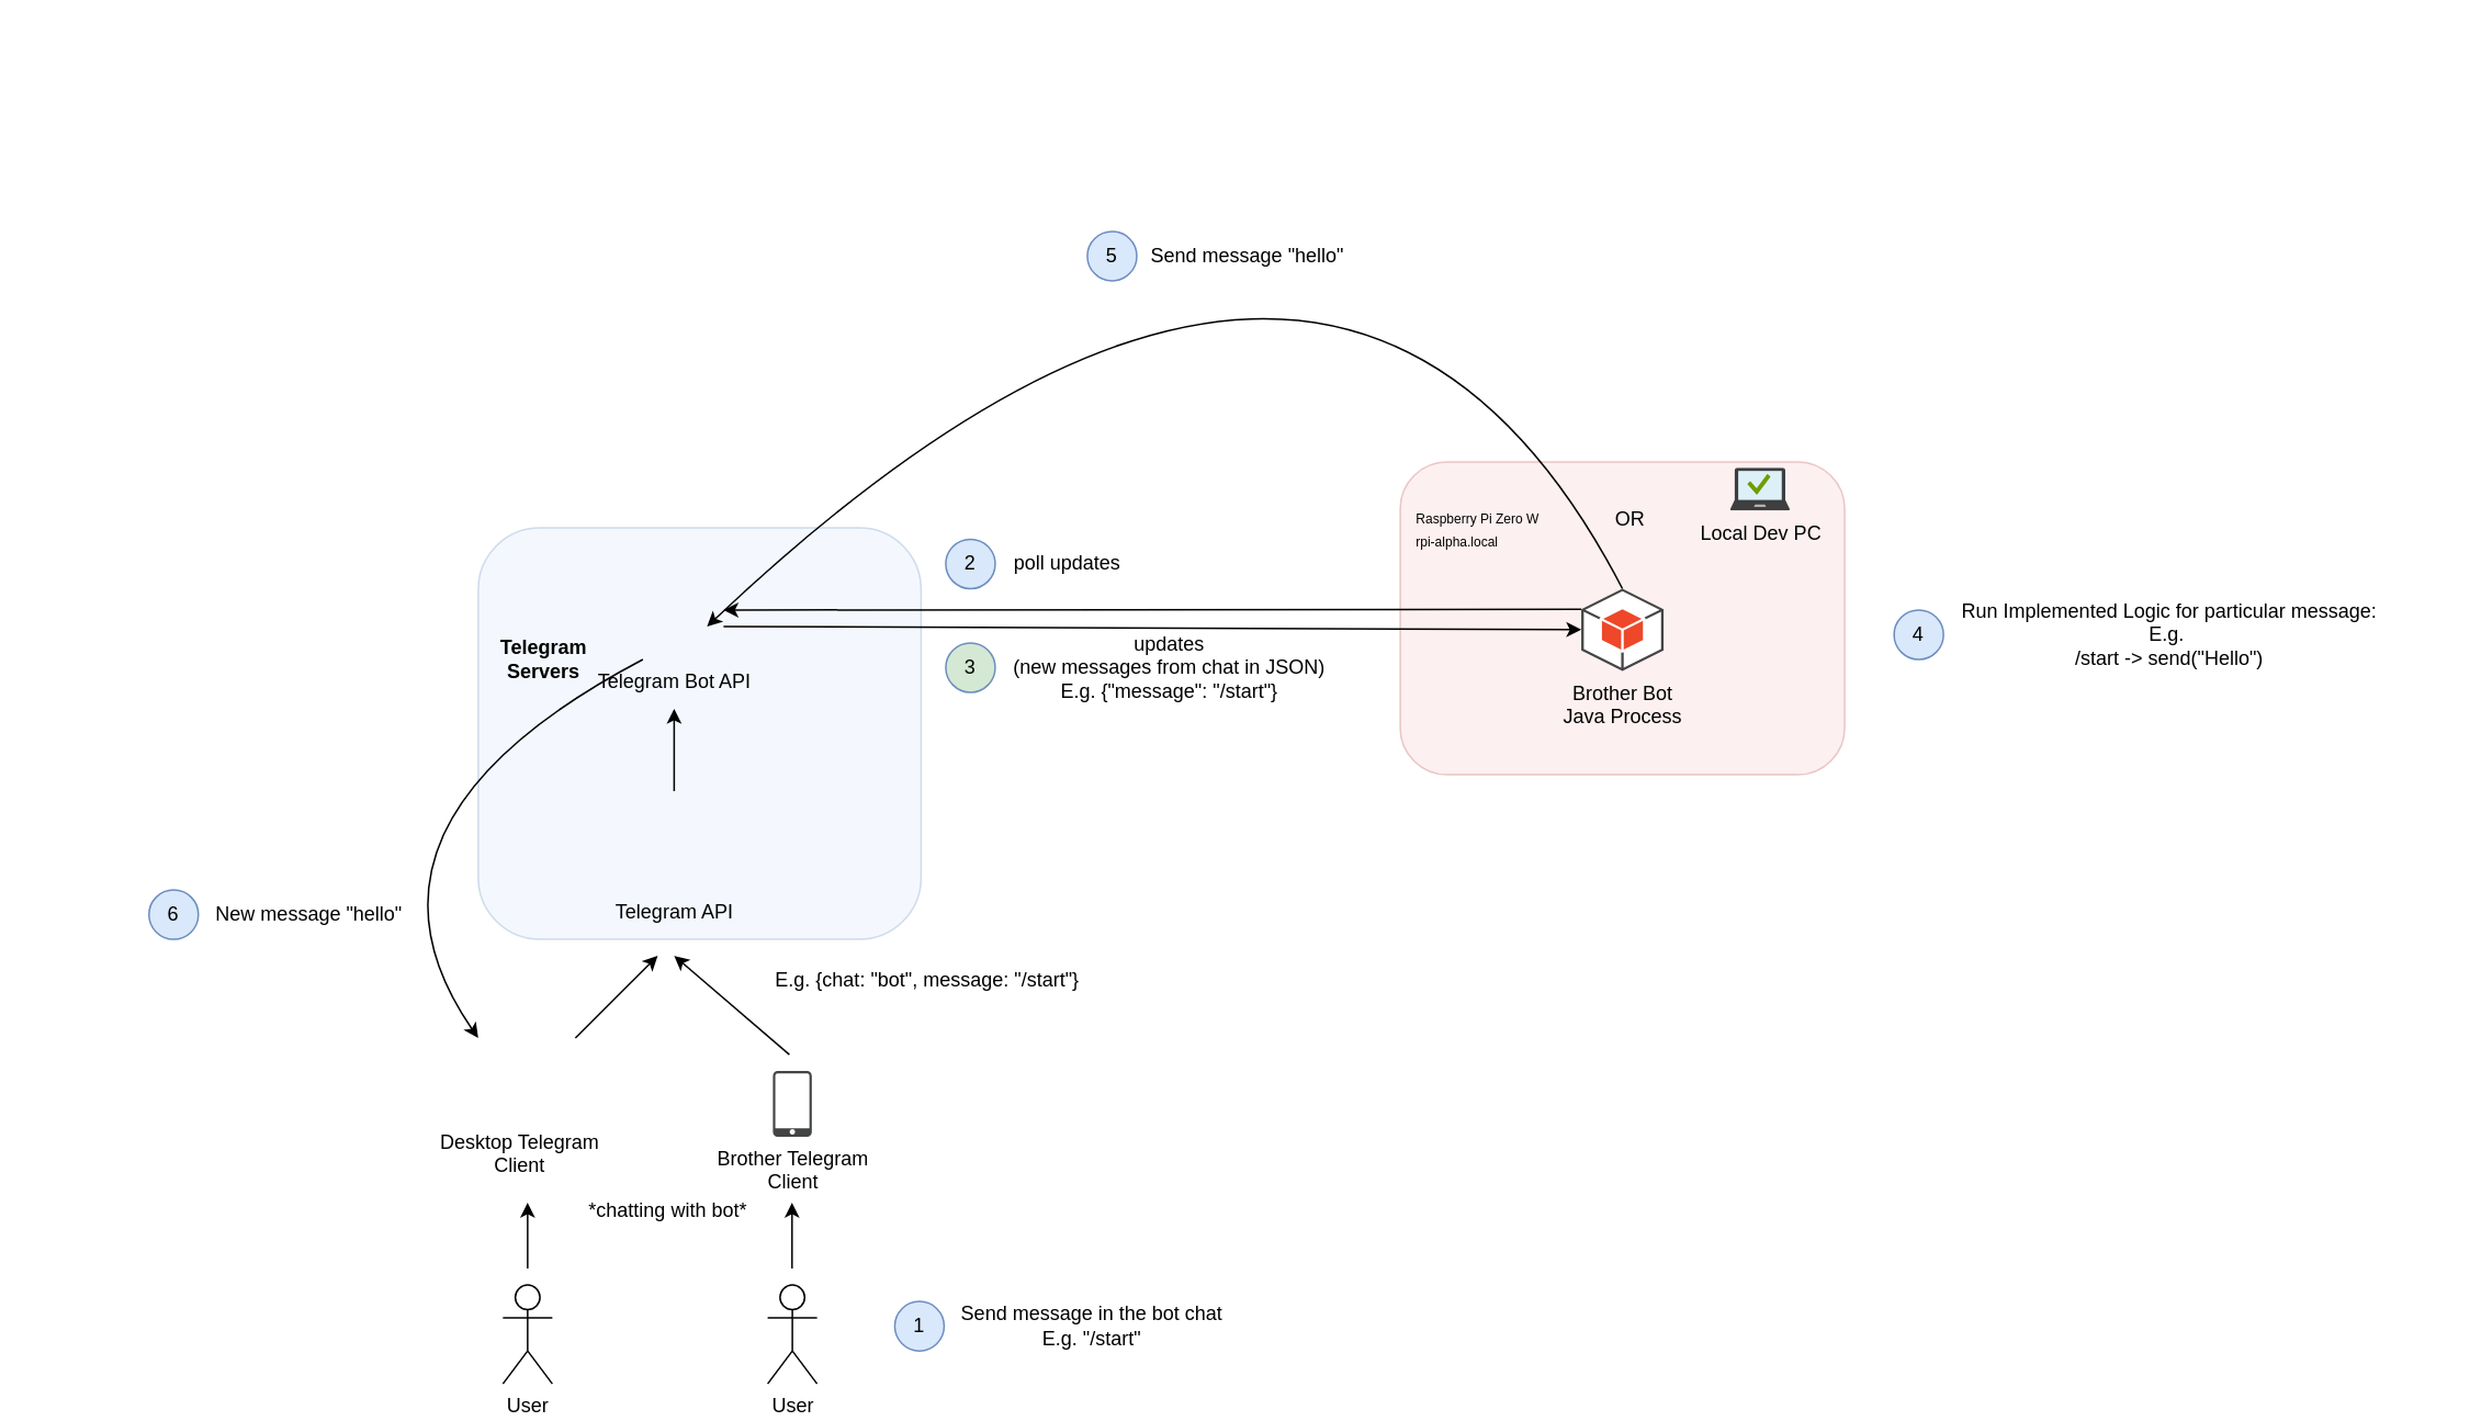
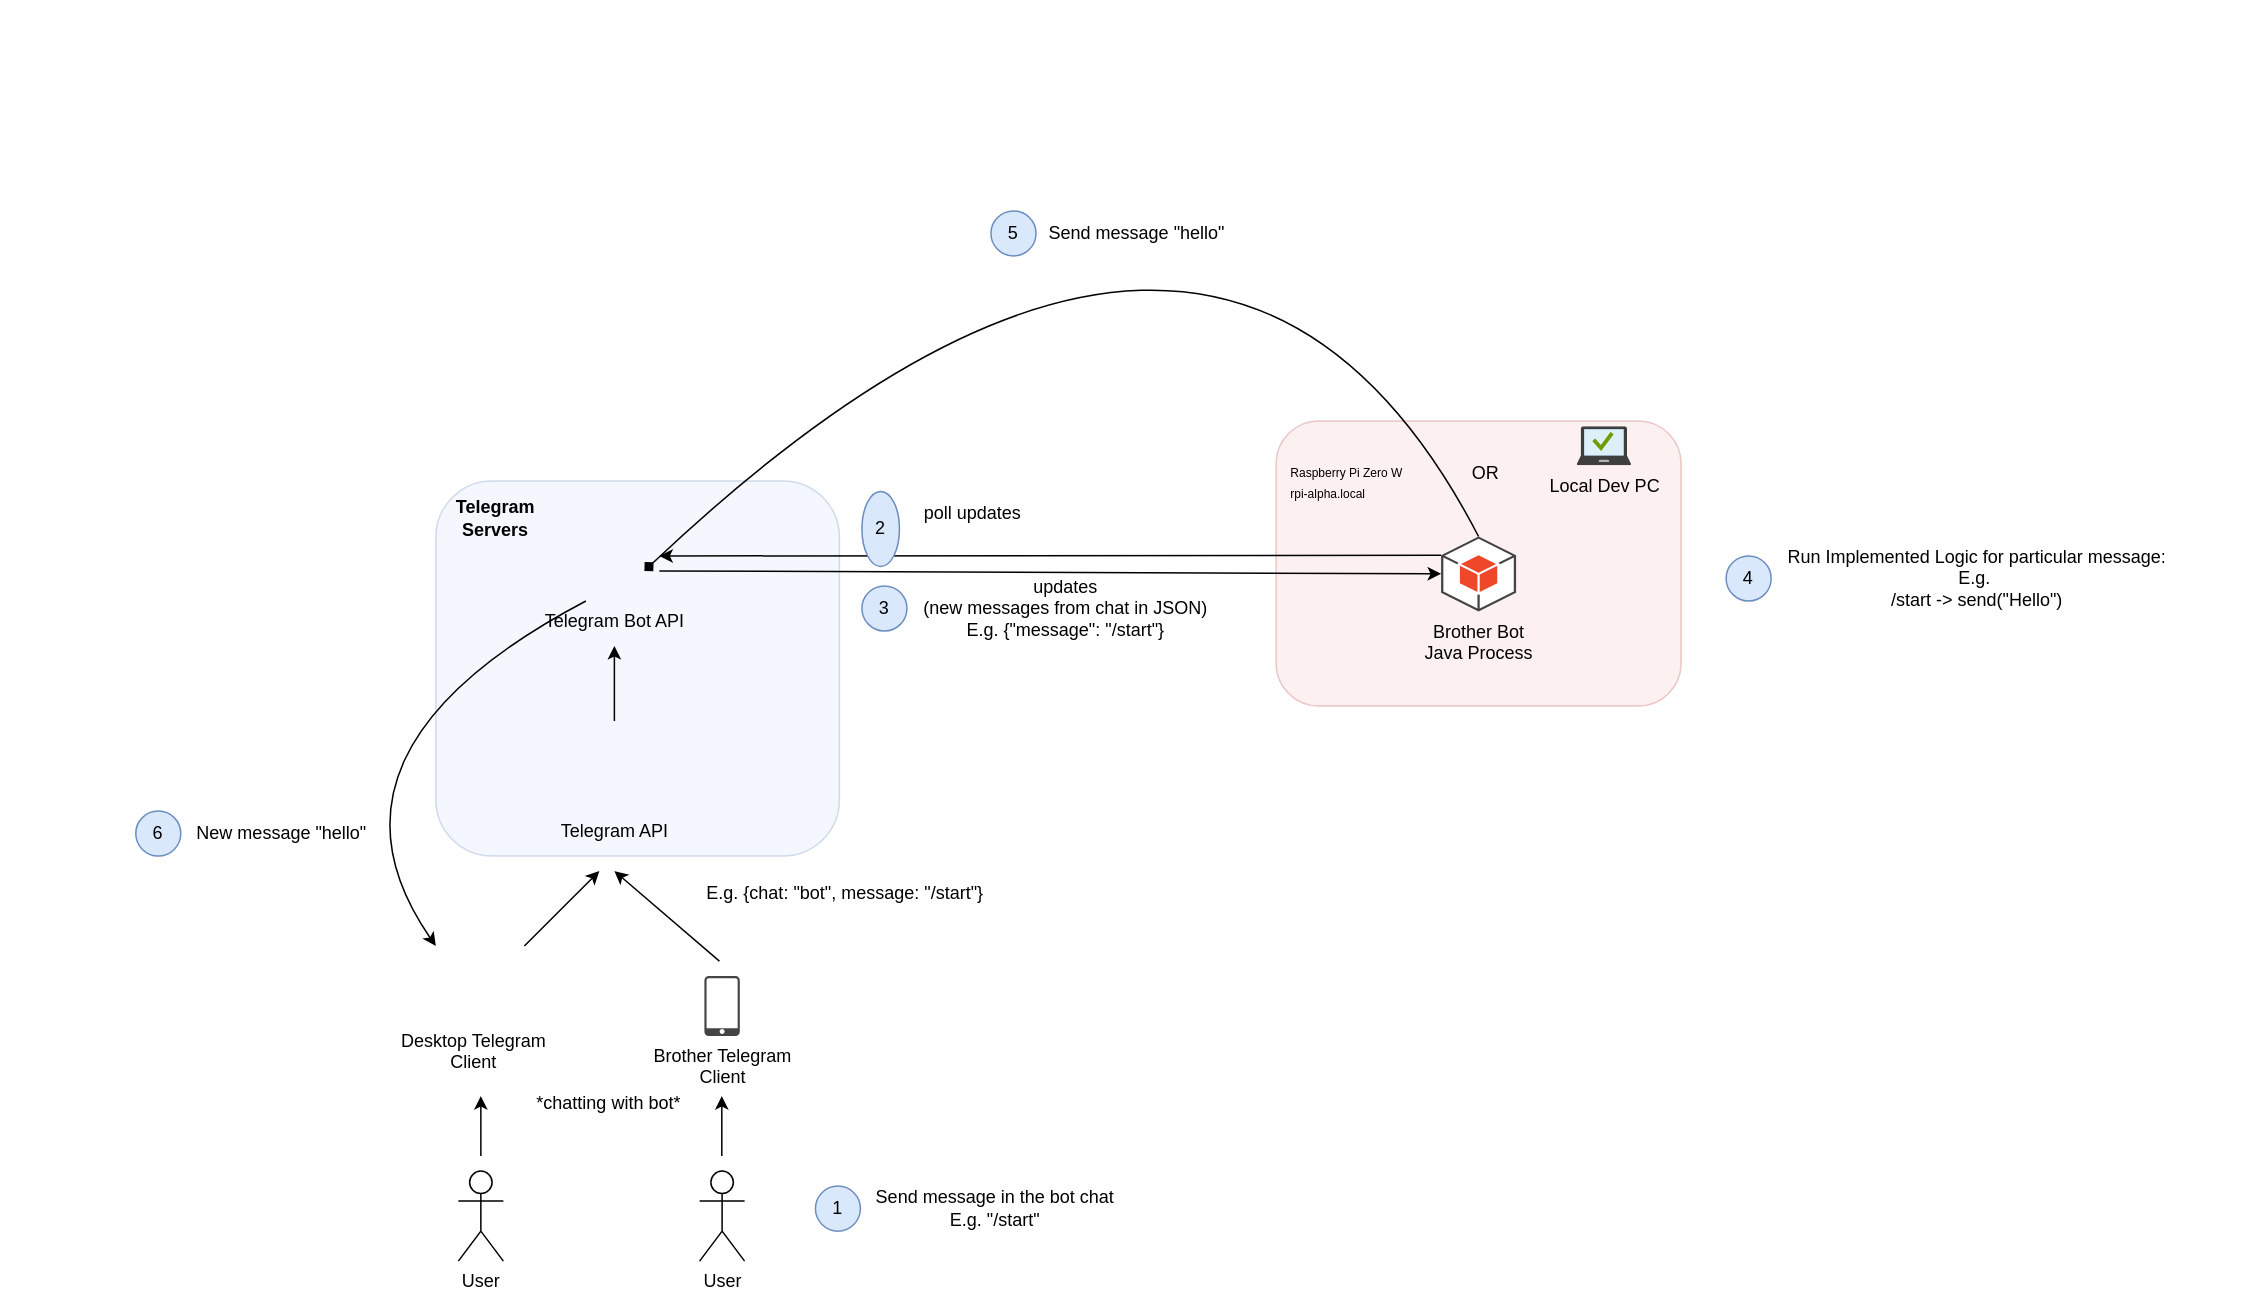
- <mxCell id="26" value="2" style="ellipse;whiteSpace=wrap;html=1;aspect=fixed;fillColor=#dae8fc;strokeColor=#6c8ebf;" vertex="1" parent="1"><mxGeometry x="574" y="327" width="30" height="30" as="geometry" /></mxCell>
+ <mxCell id="26" value="2" style="ellipse;whiteSpace=wrap;html=1;aspect=fixed;fillColor=#dae8fc;strokeColor=#6c8ebf;" vertex="1" parent="1"><mxGeometry x="574" y="327" width="25" height="50" as="geometry" /></mxCell>
- <mxCell id="32" value="" style="endArrow=classic;html=1;rounded=0;entryX=1;entryY=0.5;entryDx=0;entryDy=0;curved=1;exitX=0.5;exitY=0;exitDx=0;exitDy=0;exitPerimeter=0;" edge="1" parent="1" source="22" target="4"><mxGeometry width="50" height="50" relative="1" as="geometry"><mxPoint x="990" y="410" as="sourcePoint" /><mxPoint x="1040" y="360" as="targetPoint" /><Array as="points"><mxPoint x="810" y="20" /></Array></mxGeometry></mxCell>
+ <mxCell id="32" value="" style="endArrow=diamond;html=1;rounded=0;entryX=1;entryY=0.5;entryDx=0;entryDy=0;curved=1;exitX=0.5;exitY=0;exitDx=0;exitDy=0;exitPerimeter=0;" edge="1" parent="1" source="22" target="4"><mxGeometry width="50" height="50" relative="1" as="geometry"><mxPoint x="990" y="410" as="sourcePoint" /><mxPoint x="1040" y="360" as="targetPoint" /><Array as="points"><mxPoint x="810" y="20" /></Array></mxGeometry></mxCell>
- <mxCell id="16" value="Telegram Servers" style="text;html=1;strokeColor=none;fillColor=none;align=center;verticalAlign=middle;whiteSpace=wrap;rounded=0;fontStyle=1" parent="1" vertex="1"><mxGeometry x="300" y="385" width="60" height="30" as="geometry" /></mxCell>
+ <mxCell id="16" value="Telegram Servers" style="text;html=1;strokeColor=none;fillColor=none;align=center;verticalAlign=middle;whiteSpace=wrap;rounded=0;fontStyle=1" parent="1" vertex="1"><mxGeometry x="300" y="330" width="60" height="30" as="geometry" /></mxCell>
- <mxCell id="27" value="3" style="ellipse;whiteSpace=wrap;html=1;aspect=fixed;fillColor=#d5e8d4;strokeColor=#6c8ebf;" vertex="1" parent="1"><mxGeometry x="574" y="390" width="30" height="30" as="geometry" /></mxCell>
+ <mxCell id="27" value="3" style="ellipse;whiteSpace=wrap;html=1;aspect=fixed;fillColor=#dae8fc;strokeColor=#6c8ebf;" vertex="1" parent="1"><mxGeometry x="574" y="390" width="30" height="30" as="geometry" /></mxCell>
